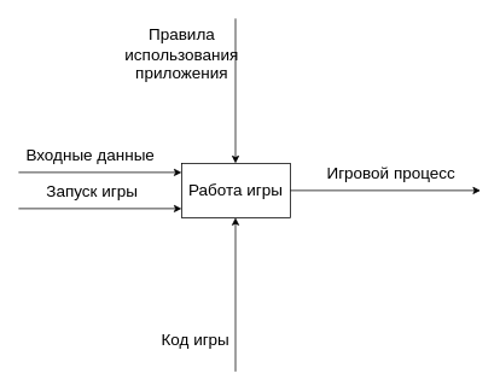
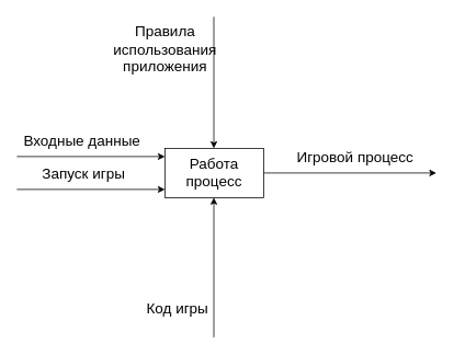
- <mxCell id="2" value="Работа игры" style="rounded=0;whiteSpace=wrap;html=1;fontSize=18;" parent="1" vertex="1"><mxGeometry x="200" y="180" width="120" height="60" as="geometry" /></mxCell>
+ <mxCell id="2" value="Работа процесс" style="rounded=0;whiteSpace=wrap;html=1;fontSize=18;" parent="1" vertex="1"><mxGeometry x="200" y="180" width="120" height="60" as="geometry" /></mxCell>
